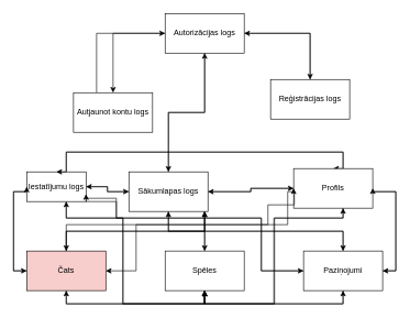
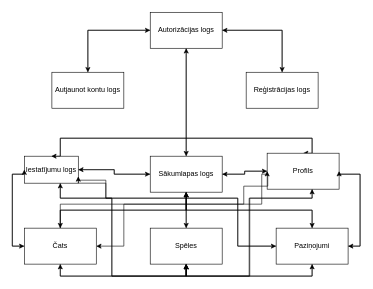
- <mxCell id="28" value="Autjaunot kontu logs" style="rounded=0;whiteSpace=wrap;html=1;" vertex="1" parent="1"><mxGeometry x="111" y="140" width="120" height="60" as="geometry" /></mxCell>
+ <mxCell id="28" value="Autjaunot kontu logs" style="rounded=0;whiteSpace=wrap;html=1;" vertex="1" parent="1"><mxGeometry x="86" y="120" width="120" height="60" as="geometry" /></mxCell>
- <mxCell id="12" value="Sākumlapas logs" style="rounded=0;whiteSpace=wrap;html=1;" vertex="1" parent="1"><mxGeometry x="195" y="260" width="120" height="60" as="geometry" /></mxCell>
+ <mxCell id="12" value="Sākumlapas logs" style="rounded=0;whiteSpace=wrap;html=1;" vertex="1" parent="1"><mxGeometry x="250" y="260" width="120" height="60" as="geometry" /></mxCell>
- <mxCell id="38" value="Čats" style="rounded=0;whiteSpace=wrap;html=1;fillColor=#f8cecc;" vertex="1" parent="1"><mxGeometry x="40" y="380" width="120" height="60" as="geometry" /></mxCell>
+ <mxCell id="38" value="Čats" style="rounded=0;whiteSpace=wrap;html=1;" vertex="1" parent="1"><mxGeometry x="40" y="380" width="120" height="60" as="geometry" /></mxCell>
